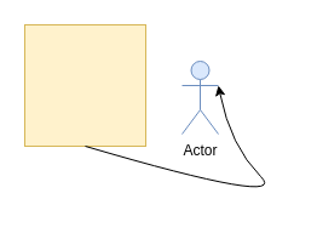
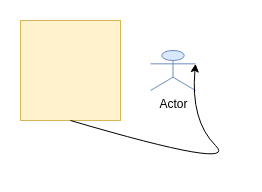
- <mxCell id="3" value="Actor" style="shape=umlActor;verticalLabelPosition=bottom;verticalAlign=top;html=1;outlineConnect=0;fillColor=#dae8fc;strokeColor=#6c8ebf;" vertex="1" parent="1"><mxGeometry x="150" y="50" width="30" height="60" as="geometry" /></mxCell>
+ <mxCell id="3" value="Actor" style="shape=umlActor;verticalLabelPosition=bottom;verticalAlign=top;html=1;outlineConnect=0;fillColor=#dae8fc;strokeColor=#6c8ebf;" vertex="1" parent="1"><mxGeometry x="150" y="50" width="45" height="40" as="geometry" /></mxCell>
